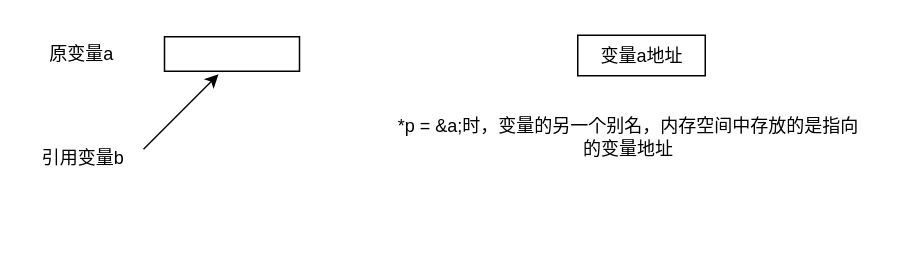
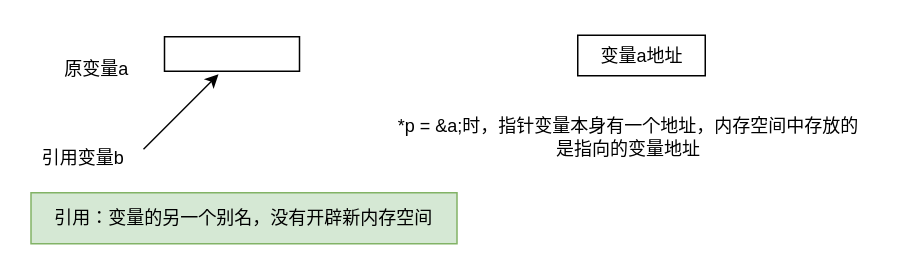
- <mxCell id="3" value="原变量a" style="text;html=1;strokeColor=none;fillColor=none;align=center;verticalAlign=middle;whiteSpace=wrap;rounded=0;" vertex="1" parent="1"><mxGeometry x="24" y="20.5" width="60" height="30" as="geometry" /></mxCell>
+ <mxCell id="3" value="原变量a" style="text;html=1;strokeColor=none;fillColor=none;align=center;verticalAlign=middle;whiteSpace=wrap;rounded=0;" vertex="1" parent="1"><mxGeometry x="34" y="30.5" width="60" height="30" as="geometry" /></mxCell>
- <mxCell id="7" value="*p = &amp;amp;a;时，变量的另一个别名，内存空间中存放的是指向的变量地址" style="text;html=1;strokeColor=none;fillColor=none;align=center;verticalAlign=middle;whiteSpace=wrap;rounded=0;" vertex="1" parent="1"><mxGeometry x="258" y="62" width="321" height="58" as="geometry" /></mxCell>
+ <mxCell id="7" value="*p = &amp;amp;a;时，指针变量本身有一个地址，内存空间中存放的是指向的变量地址" style="text;html=1;strokeColor=none;fillColor=none;align=center;verticalAlign=middle;whiteSpace=wrap;rounded=0;" vertex="1" parent="1"><mxGeometry x="258" y="62" width="321" height="58" as="geometry" /></mxCell>
+ <mxCell id="8" value="引用：变量的另一个别名，没有开辟新内存空间" style="text;html=1;strokeColor=#82b366;fillColor=#d5e8d4;align=center;verticalAlign=middle;whiteSpace=wrap;rounded=0;" vertex="1" parent="1"><mxGeometry x="20" y="128" width="284" height="34" as="geometry" /></mxCell>
